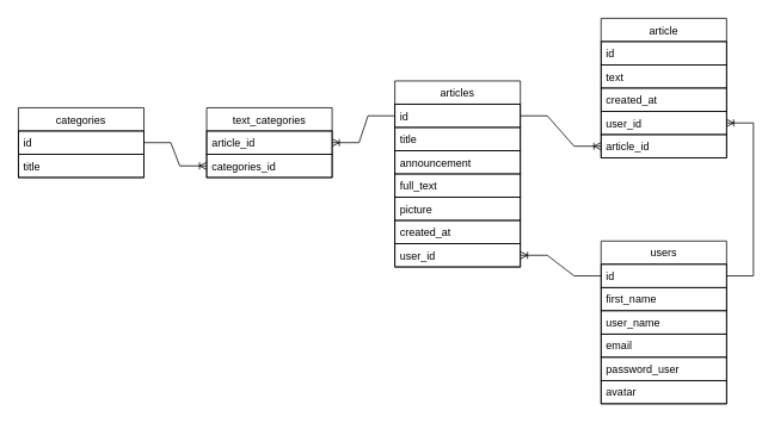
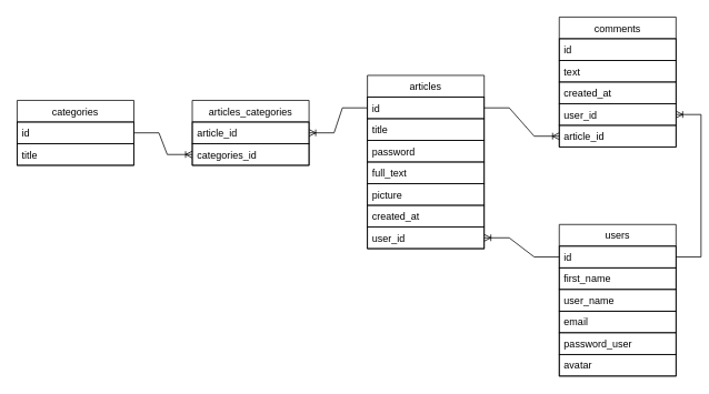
- <mxCell id="13" value="article" style="swimlane;fontStyle=0;childLayout=stackLayout;horizontal=1;startSize=26;fillColor=none;horizontalStack=0;resizeParent=1;resizeParentMax=0;resizeLast=0;collapsible=1;marginBottom=0;" vertex="1" parent="1"><mxGeometry x="670" y="20" width="140" height="156" as="geometry" /></mxCell>
+ <mxCell id="13" value="comments" style="swimlane;fontStyle=0;childLayout=stackLayout;horizontal=1;startSize=26;fillColor=none;horizontalStack=0;resizeParent=1;resizeParentMax=0;resizeLast=0;collapsible=1;marginBottom=0;" vertex="1" parent="1"><mxGeometry x="670" y="20" width="140" height="156" as="geometry" /></mxCell>
- <mxCell id="26" value="text_categories" style="swimlane;fontStyle=0;childLayout=stackLayout;horizontal=1;startSize=26;fillColor=none;horizontalStack=0;resizeParent=1;resizeParentMax=0;resizeLast=0;collapsible=1;marginBottom=0;" vertex="1" parent="1"><mxGeometry x="230" y="120" width="140" height="78" as="geometry" /></mxCell>
+ <mxCell id="26" value="articles_categories" style="swimlane;fontStyle=0;childLayout=stackLayout;horizontal=1;startSize=26;fillColor=none;horizontalStack=0;resizeParent=1;resizeParentMax=0;resizeLast=0;collapsible=1;marginBottom=0;" vertex="1" parent="1"><mxGeometry x="230" y="120" width="140" height="78" as="geometry" /></mxCell>
- <mxCell id="5" value="announcement" style="text;strokeColor=default;fillColor=none;align=left;verticalAlign=top;spacingLeft=4;spacingRight=4;overflow=hidden;rotatable=0;points=[[0,0.5],[1,0.5]];portConstraint=eastwest;" vertex="1" parent="2"><mxGeometry y="78" width="140" height="26" as="geometry" /></mxCell>
+ <mxCell id="5" value="password" style="text;strokeColor=default;fillColor=none;align=left;verticalAlign=top;spacingLeft=4;spacingRight=4;overflow=hidden;rotatable=0;points=[[0,0.5],[1,0.5]];portConstraint=eastwest;" vertex="1" parent="2"><mxGeometry y="78" width="140" height="26" as="geometry" /></mxCell>
